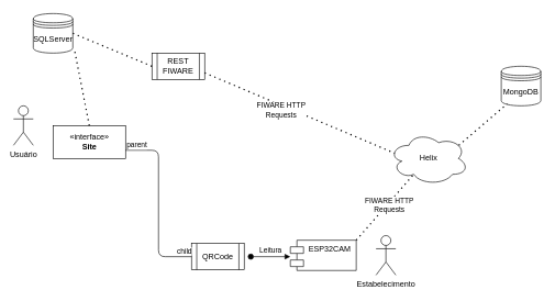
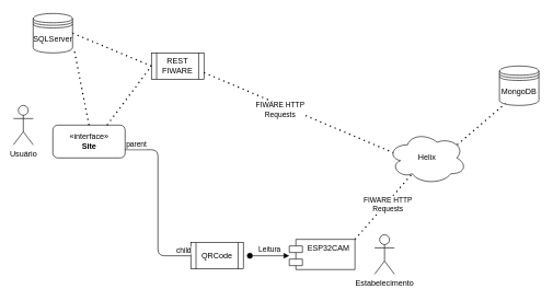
+ <mxCell id="21" value="" style="endArrow=none;dashed=1;html=1;dashPattern=1 3;strokeWidth=2;startSize=14;endSize=14;sourcePerimeterSpacing=8;targetPerimeterSpacing=8;exitX=0.75;exitY=0;exitDx=0;exitDy=0;entryX=0;entryY=0.5;entryDx=0;entryDy=0;" parent="1" source="10" target="12" edge="1"><mxGeometry width="50" height="50" relative="1" as="geometry"><mxPoint x="145" y="200" as="sourcePoint" /><mxPoint x="122.4" y="84.6" as="targetPoint" /></mxGeometry></mxCell>
- <mxCell id="10" value="«interface»&lt;br&gt;&lt;b&gt;Site&lt;/b&gt;" style="html=1;hachureGap=4;pointerEvents=0;" parent="1" vertex="1"><mxGeometry x="80" y="190" width="110" height="50" as="geometry" /></mxCell>
+ <mxCell id="10" value="«interface»&lt;br&gt;&lt;b&gt;Site&lt;/b&gt;" style="html=1;hachureGap=4;pointerEvents=0;rounded=1;" parent="1" vertex="1"><mxGeometry x="80" y="190" width="110" height="50" as="geometry" /></mxCell>
